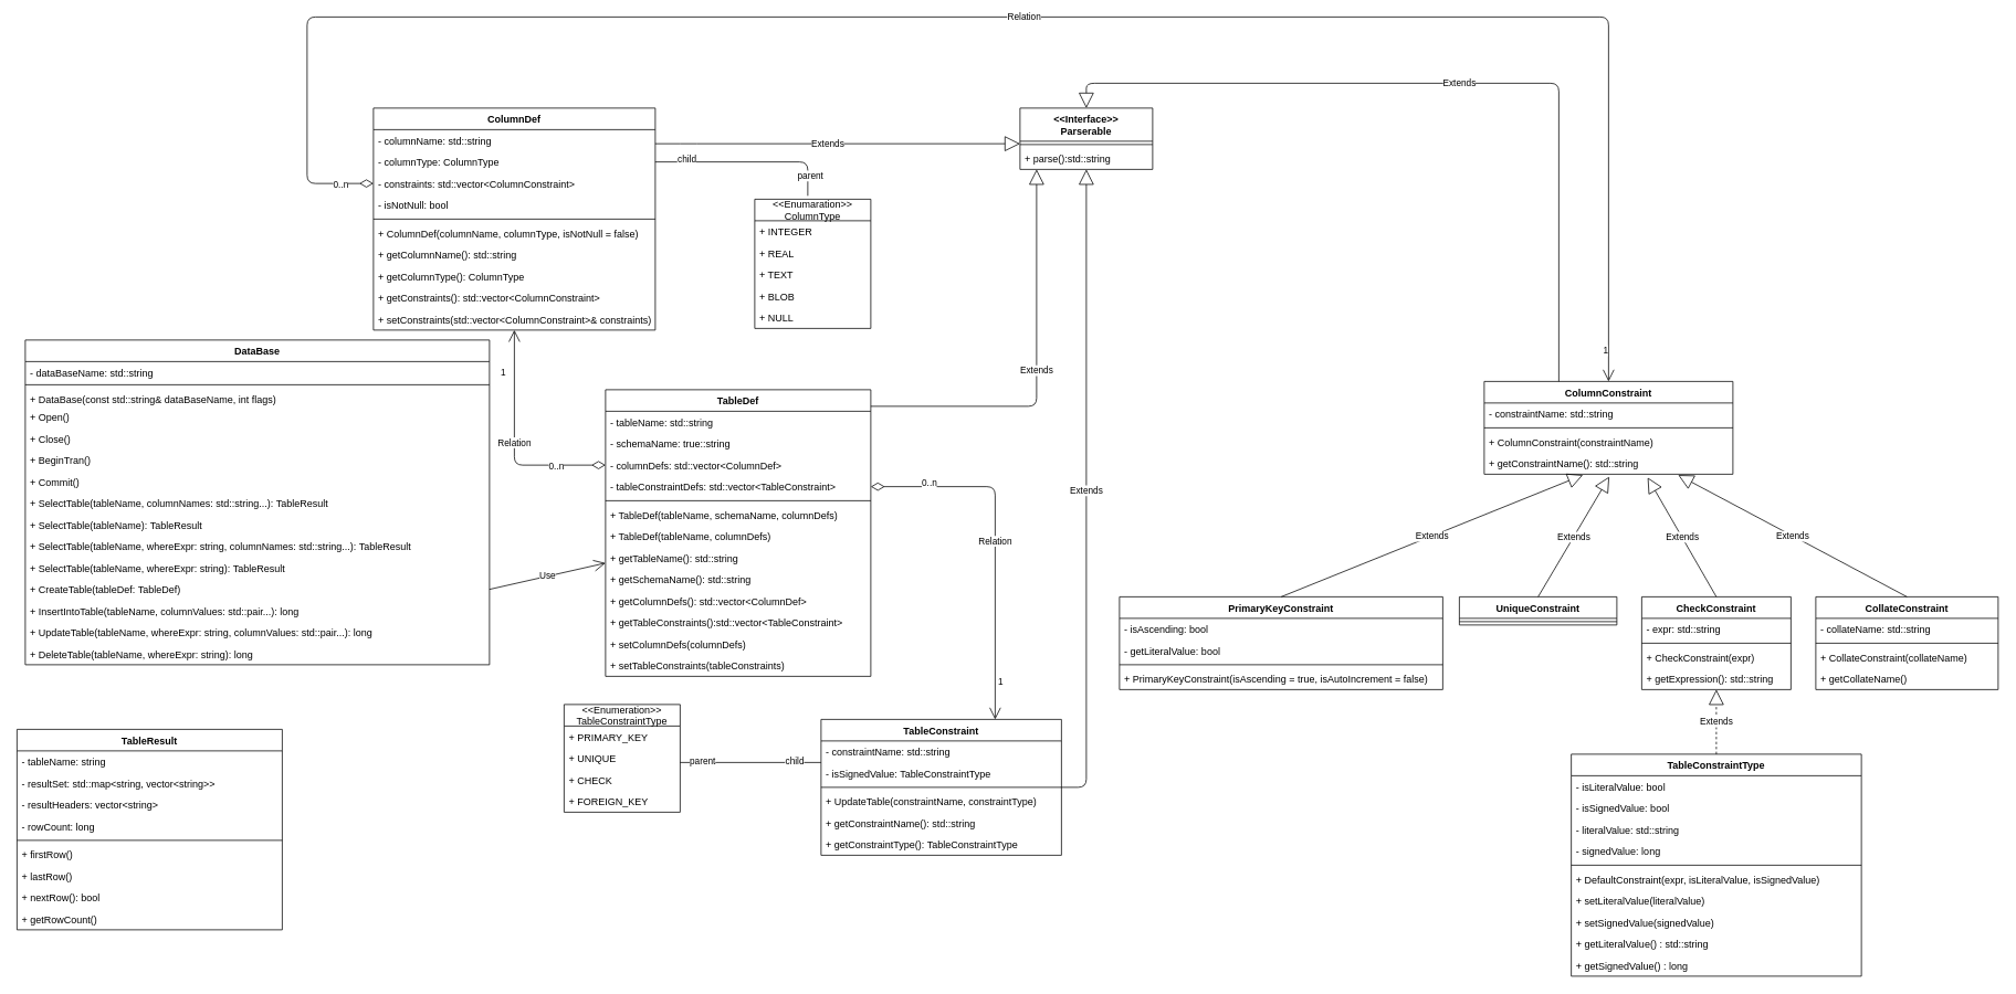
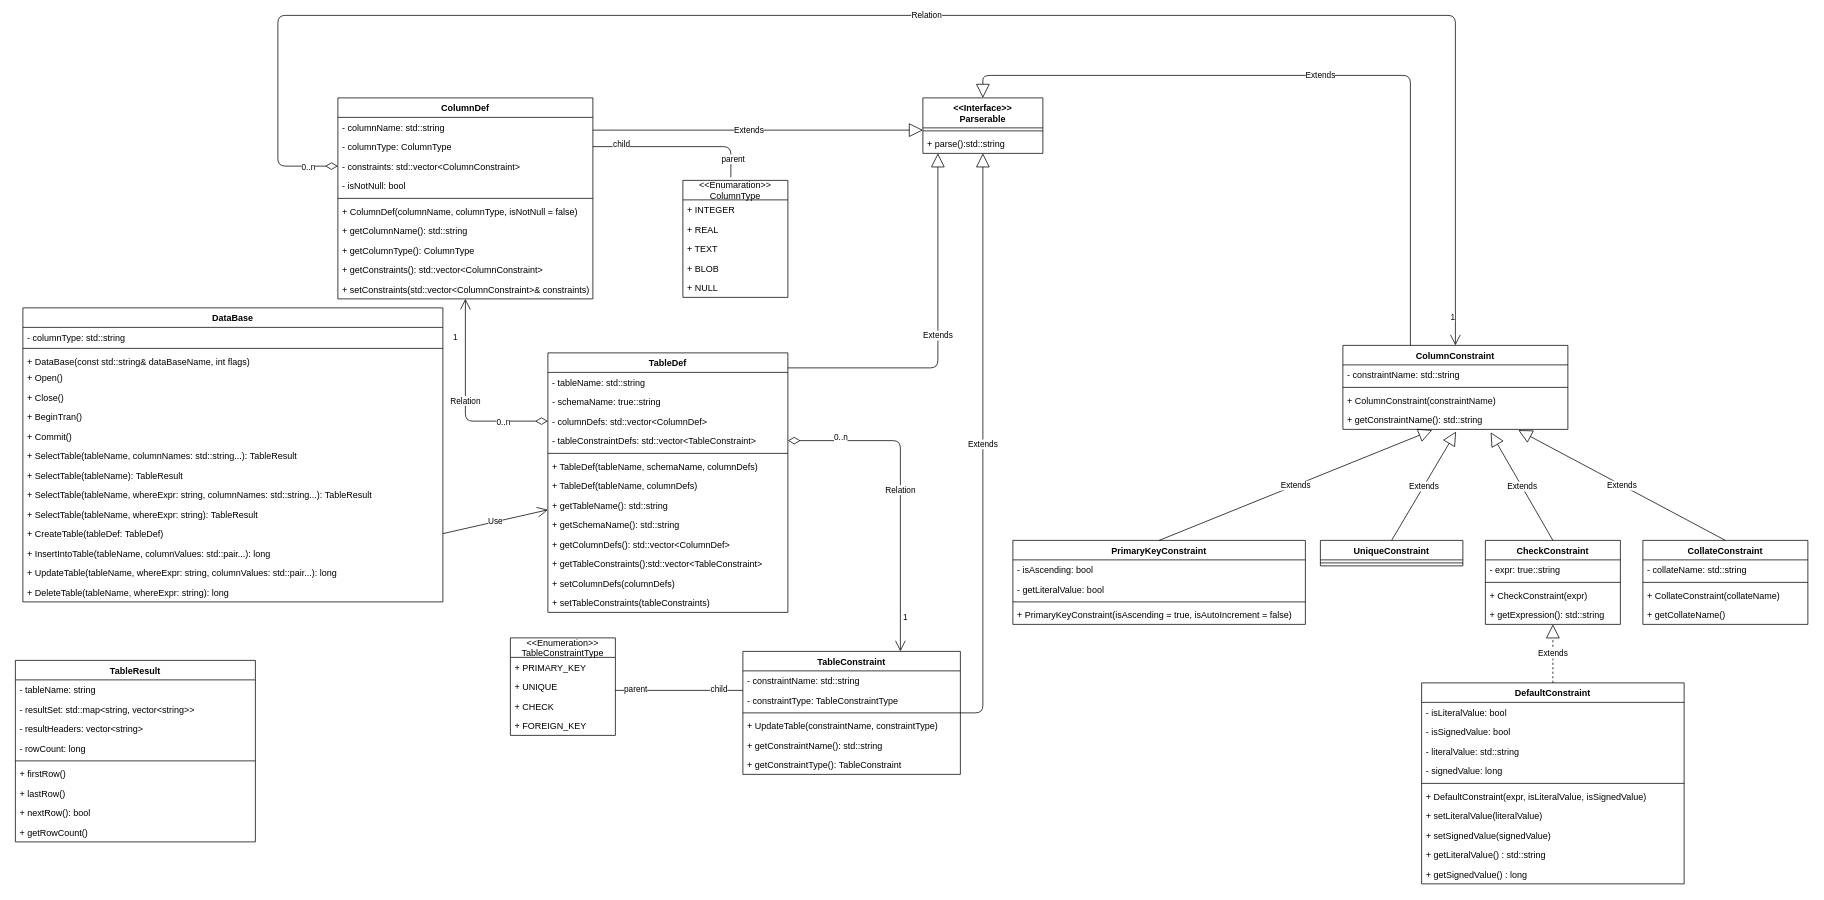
- <mxCell id="3" value="- dataBaseName: std::string" style="text;strokeColor=none;fillColor=none;align=left;verticalAlign=top;spacingLeft=4;spacingRight=4;overflow=hidden;rotatable=0;points=[[0,0.5],[1,0.5]];portConstraint=eastwest;" parent="2" vertex="1"><mxGeometry y="26" width="560" height="24" as="geometry" /></mxCell>
+ <mxCell id="3" value="- columnType: std::string" style="text;strokeColor=none;fillColor=none;align=left;verticalAlign=top;spacingLeft=4;spacingRight=4;overflow=hidden;rotatable=0;points=[[0,0.5],[1,0.5]];portConstraint=eastwest;" parent="2" vertex="1"><mxGeometry y="26" width="560" height="24" as="geometry" /></mxCell>
- <mxCell id="97" value="- expr: std::string" style="text;strokeColor=none;fillColor=none;align=left;verticalAlign=top;spacingLeft=4;spacingRight=4;overflow=hidden;rotatable=0;points=[[0,0.5],[1,0.5]];portConstraint=eastwest;" parent="96" vertex="1"><mxGeometry y="26" width="180" height="26" as="geometry" /></mxCell>
+ <mxCell id="97" value="- expr: true::string" style="text;strokeColor=none;fillColor=none;align=left;verticalAlign=top;spacingLeft=4;spacingRight=4;overflow=hidden;rotatable=0;points=[[0,0.5],[1,0.5]];portConstraint=eastwest;" parent="96" vertex="1"><mxGeometry y="26" width="180" height="26" as="geometry" /></mxCell>
- <mxCell id="102" value="TableConstraintType" style="swimlane;fontStyle=1;align=center;verticalAlign=top;childLayout=stackLayout;horizontal=1;startSize=26;horizontalStack=0;resizeParent=1;resizeParentMax=0;resizeLast=0;collapsible=1;marginBottom=0;" vertex="1" parent="1"><mxGeometry x="1895" y="910" width="350" height="268" as="geometry" /></mxCell>
+ <mxCell id="102" value="DefaultConstraint" style="swimlane;fontStyle=1;align=center;verticalAlign=top;childLayout=stackLayout;horizontal=1;startSize=26;horizontalStack=0;resizeParent=1;resizeParentMax=0;resizeLast=0;collapsible=1;marginBottom=0;" vertex="1" parent="1"><mxGeometry x="1895" y="910" width="350" height="268" as="geometry" /></mxCell>
- <mxCell id="65" value="- isSignedValue: TableConstraintType" style="text;strokeColor=none;fillColor=none;align=left;verticalAlign=top;spacingLeft=4;spacingRight=4;overflow=hidden;rotatable=0;points=[[0,0.5],[1,0.5]];portConstraint=eastwest;" parent="63" vertex="1"><mxGeometry y="52" width="290" height="26" as="geometry" /></mxCell>
+ <mxCell id="65" value="- constraintType: TableConstraintType" style="text;strokeColor=none;fillColor=none;align=left;verticalAlign=top;spacingLeft=4;spacingRight=4;overflow=hidden;rotatable=0;points=[[0,0.5],[1,0.5]];portConstraint=eastwest;" parent="63" vertex="1"><mxGeometry y="52" width="290" height="26" as="geometry" /></mxCell>
- <mxCell id="69" value="+ getConstraintType(): TableConstraintType" style="text;strokeColor=none;fillColor=none;align=left;verticalAlign=top;spacingLeft=4;spacingRight=4;overflow=hidden;rotatable=0;points=[[0,0.5],[1,0.5]];portConstraint=eastwest;" parent="63" vertex="1"><mxGeometry y="138" width="290" height="26" as="geometry" /></mxCell>
+ <mxCell id="69" value="+ getConstraintType(): TableConstraint" style="text;strokeColor=none;fillColor=none;align=left;verticalAlign=top;spacingLeft=4;spacingRight=4;overflow=hidden;rotatable=0;points=[[0,0.5],[1,0.5]];portConstraint=eastwest;" parent="63" vertex="1"><mxGeometry y="138" width="290" height="26" as="geometry" /></mxCell>
